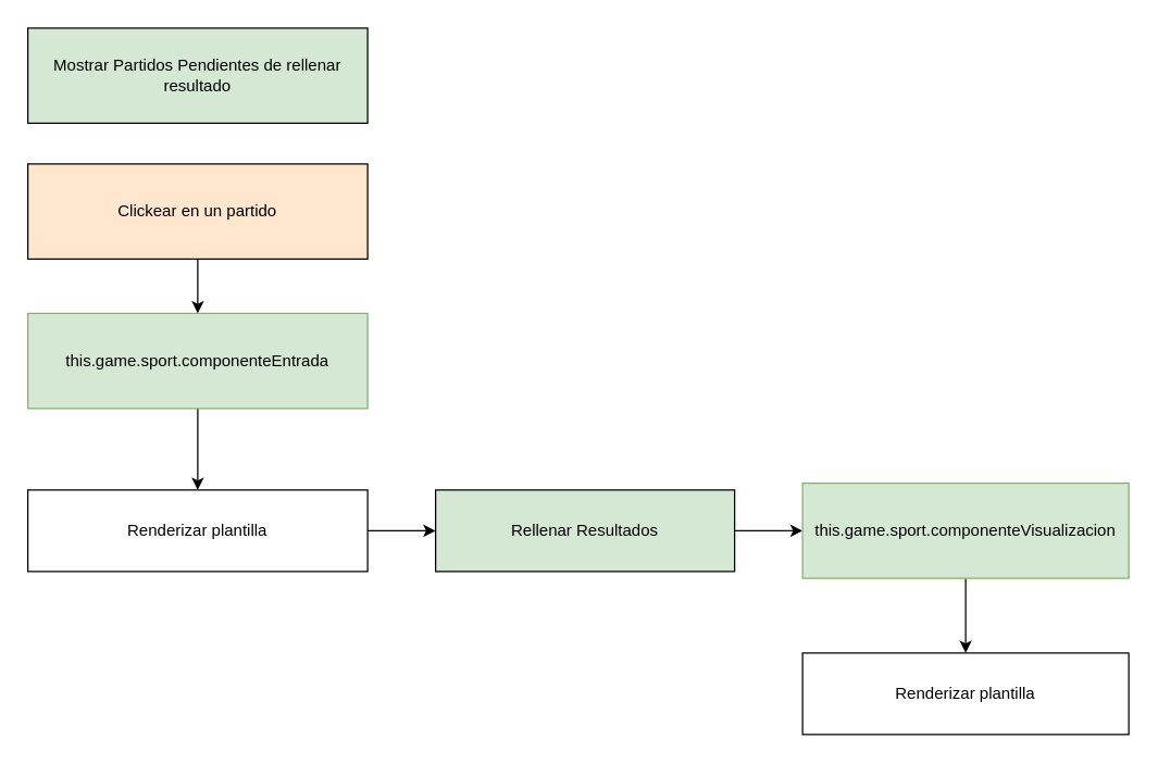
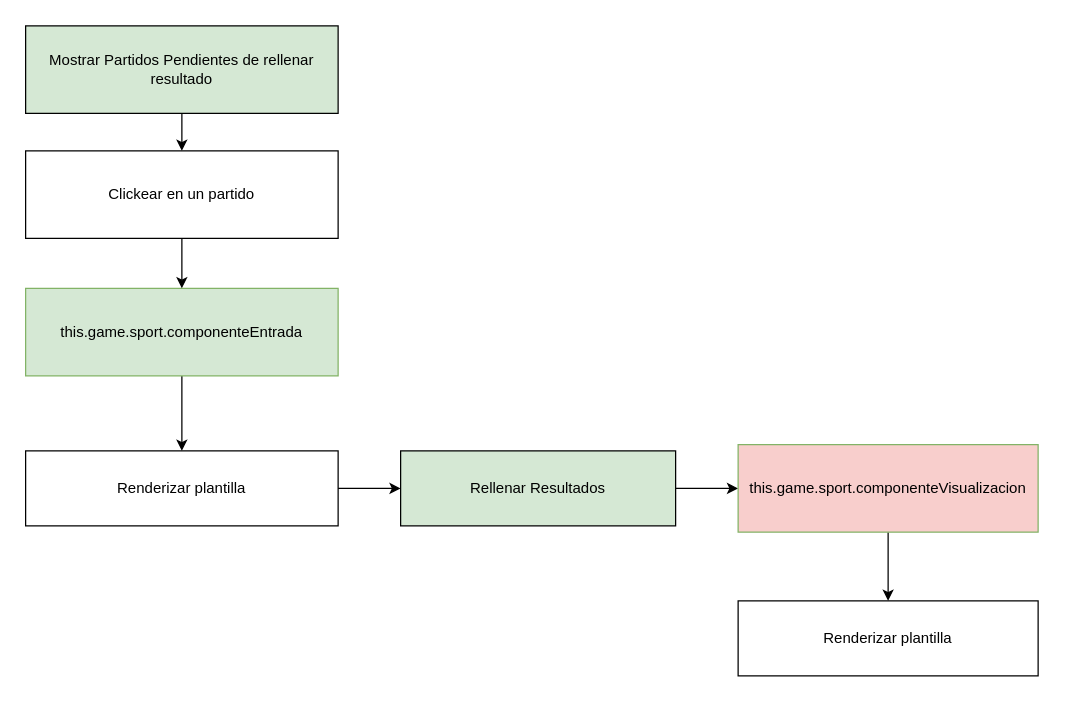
+ <mxCell id="5" style="edgeStyle=orthogonalEdgeStyle;rounded=0;orthogonalLoop=1;jettySize=auto;html=1;exitX=0.5;exitY=1;exitDx=0;exitDy=0;" edge="1" parent="1" source="6" target="8"><mxGeometry relative="1" as="geometry" /></mxCell>
- <mxCell id="8" value="Clickear en un partido" style="rounded=0;whiteSpace=wrap;html=1;fillColor=#ffe6cc;" parent="1" vertex="1"><mxGeometry x="20" y="120" width="250" height="70" as="geometry" /></mxCell>
+ <mxCell id="8" value="Clickear en un partido" style="rounded=0;whiteSpace=wrap;html=1;" parent="1" vertex="1"><mxGeometry x="20" y="120" width="250" height="70" as="geometry" /></mxCell>
- <mxCell id="14" value="this.game.sport.componenteVisualizacion&lt;br&gt;" style="rounded=0;whiteSpace=wrap;html=1;fillColor=#d5e8d4;strokeColor=#82b366;" parent="1" vertex="1"><mxGeometry x="590" y="355" width="240" height="70" as="geometry" /></mxCell>
+ <mxCell id="14" value="this.game.sport.componenteVisualizacion&lt;br&gt;" style="rounded=0;whiteSpace=wrap;html=1;fillColor=#f8cecc;strokeColor=#82b366;" parent="1" vertex="1"><mxGeometry x="590" y="355" width="240" height="70" as="geometry" /></mxCell>
